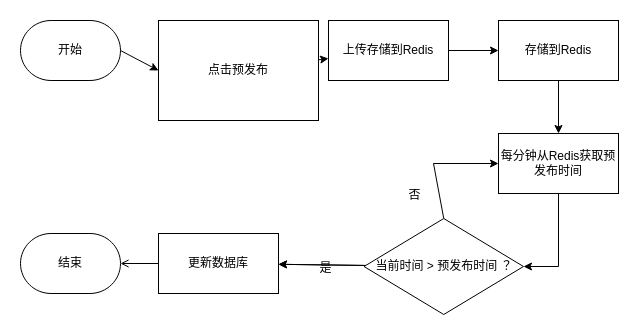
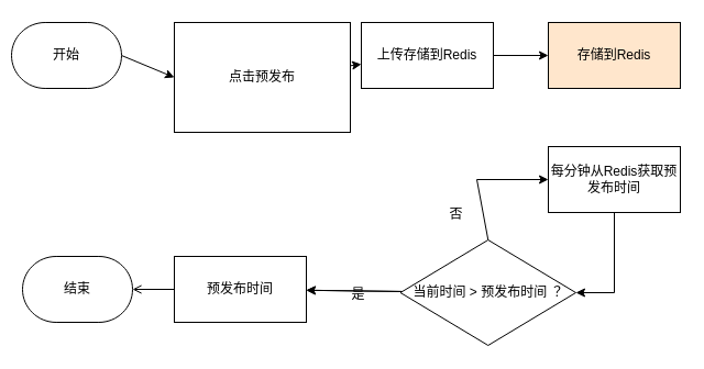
- <mxCell id="12" value="开始" style="strokeWidth=1;html=1;shape=mxgraph.flowchart.terminator;whiteSpace=wrap;strokeColor=#000000;fontColor=#000000;fillColor=#FFFFFF;" parent="1" vertex="1"><mxGeometry x="20" y="20" width="100" height="60" as="geometry" /></mxCell>
+ <mxCell id="12" value="开始" style="strokeWidth=1;html=1;shape=mxgraph.flowchart.terminator;whiteSpace=wrap;strokeColor=#000000;fontColor=#000000;fillColor=#FFFFFF;" parent="1" vertex="1"><mxGeometry x="10" y="20" width="100" height="60" as="geometry" /></mxCell>
- <mxCell id="18" value="存储到Redis" style="rounded=0;whiteSpace=wrap;html=1;fillColor=#FFFFFF;strokeColor=#000000;fontColor=#000000;strokeWidth=1;" parent="1" vertex="1"><mxGeometry x="498" y="20" width="120" height="60" as="geometry" /></mxCell>
+ <mxCell id="18" value="存储到Redis" style="rounded=0;whiteSpace=wrap;html=1;fillColor=#ffe6cc;strokeColor=#000000;fontColor=#000000;strokeWidth=1;" parent="1" vertex="1"><mxGeometry x="498" y="20" width="120" height="60" as="geometry" /></mxCell>
- <mxCell id="17" value="" style="edgeStyle=none;html=1;strokeColor=#000000;" parent="1" source="18" target="20" edge="1"><mxGeometry relative="1" as="geometry" /></mxCell>
- <mxCell id="14" value="更新数据库" style="whiteSpace=wrap;html=1;fillColor=#FFFFFF;strokeColor=#000000;fontColor=#000000;rounded=0;strokeWidth=1;" parent="1" vertex="1"><mxGeometry x="158" y="233" width="120" height="60" as="geometry" /></mxCell>
+ <mxCell id="14" value="预发布时间" style="whiteSpace=wrap;html=1;fillColor=#FFFFFF;strokeColor=#000000;fontColor=#000000;rounded=0;strokeWidth=1;" parent="1" vertex="1"><mxGeometry x="158" y="233" width="120" height="60" as="geometry" /></mxCell>
